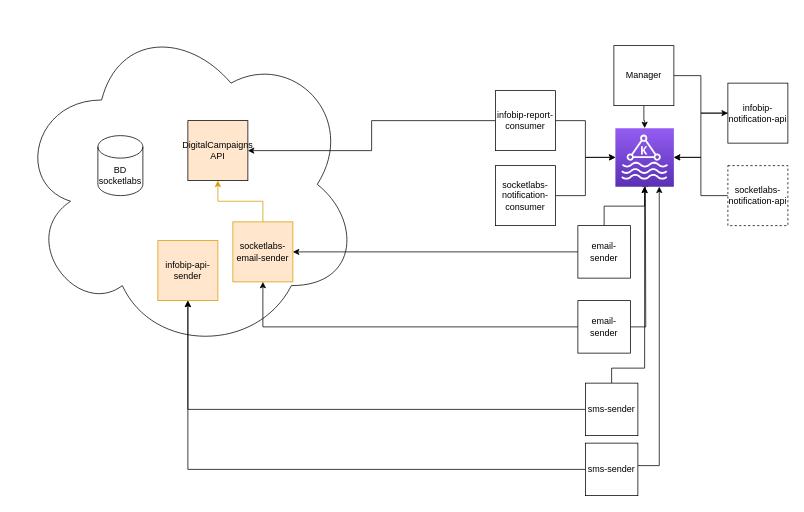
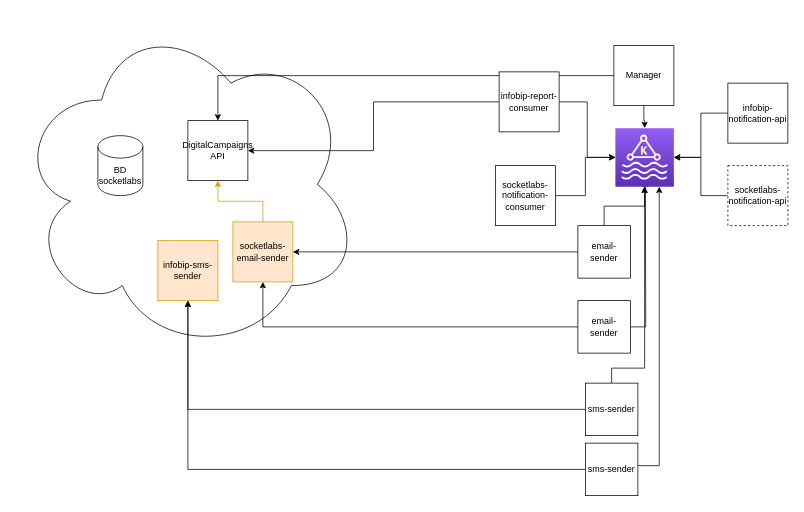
- <mxCell id="4" style="edgeStyle=orthogonalEdgeStyle;rounded=0;orthogonalLoop=1;jettySize=auto;html=1;" edge="1" parent="1" source="6" target="30"><mxGeometry relative="1" as="geometry" /></mxCell>
+ <mxCell id="4" style="edgeStyle=orthogonalEdgeStyle;rounded=0;orthogonalLoop=1;jettySize=auto;html=1;" edge="1" parent="1" source="6" target="3"><mxGeometry relative="1" as="geometry" /></mxCell>
- <mxCell id="9" value="infobip-report-consumer" style="whiteSpace=wrap;html=1;aspect=fixed;" vertex="1" parent="1"><mxGeometry x="660" y="120" width="80" height="80" as="geometry" /></mxCell>
+ <mxCell id="9" value="infobip-report-consumer" style="whiteSpace=wrap;html=1;aspect=fixed;" vertex="1" parent="1"><mxGeometry x="665" y="95" width="80" height="80" as="geometry" /></mxCell>
- <mxCell id="3" value="DigitalCampaigns API" style="whiteSpace=wrap;html=1;aspect=fixed;fillColor=#ffe6cc;" vertex="1" parent="1"><mxGeometry x="250" y="160" width="80" height="80" as="geometry" /></mxCell>
+ <mxCell id="3" value="DigitalCampaigns API" style="whiteSpace=wrap;html=1;aspect=fixed;" vertex="1" parent="1"><mxGeometry x="250" y="160" width="80" height="80" as="geometry" /></mxCell>
- <mxCell id="13" value="infobip-api-sender" style="whiteSpace=wrap;html=1;aspect=fixed;fillColor=#ffe6cc;strokeColor=#d79b00;" vertex="1" parent="1"><mxGeometry x="210" y="320" width="80" height="80" as="geometry" /></mxCell>
+ <mxCell id="13" value="infobip-sms-sender" style="whiteSpace=wrap;html=1;aspect=fixed;fillColor=#ffe6cc;strokeColor=#d79b00;" vertex="1" parent="1"><mxGeometry x="210" y="320" width="80" height="80" as="geometry" /></mxCell>
